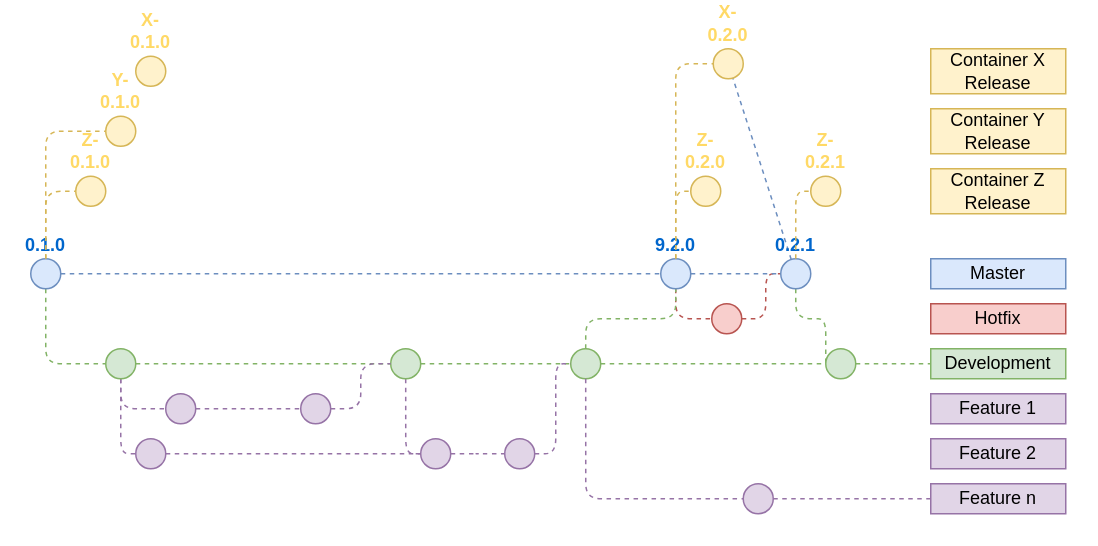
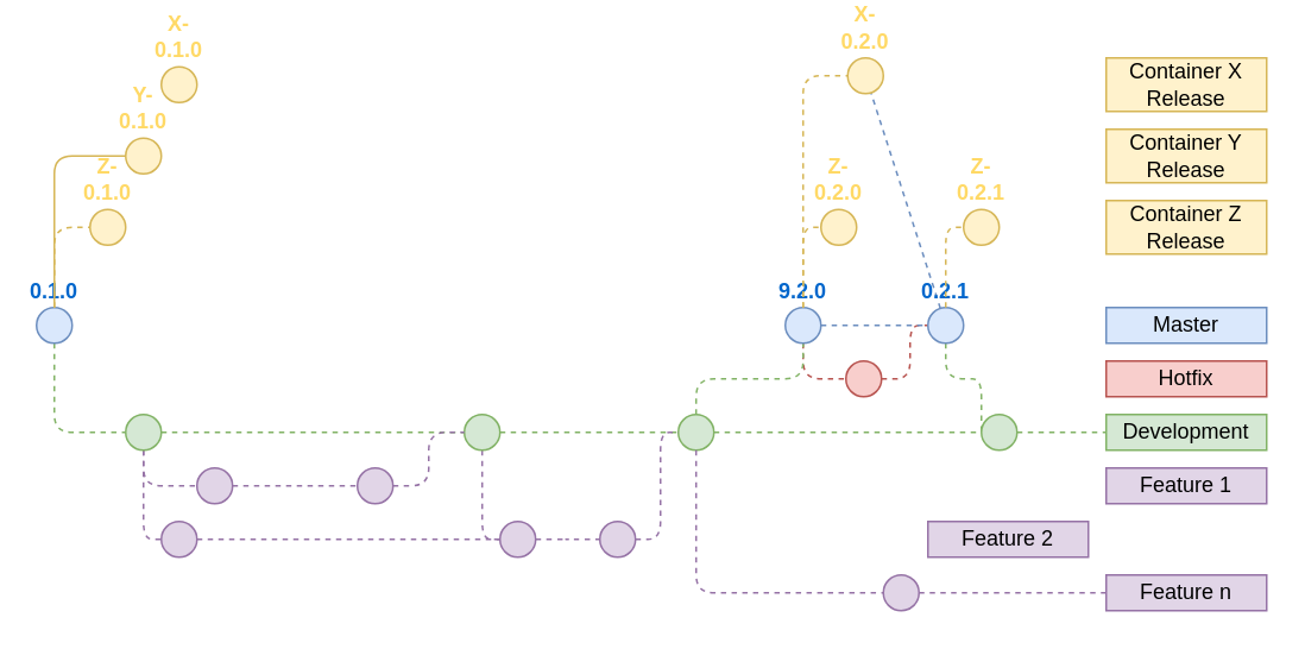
- <mxCell id="56" value="" style="endArrow=none;dashed=1;html=1;fillColor=#fff2cc;strokeColor=#d6b656;entryX=0;entryY=0.5;entryDx=0;entryDy=0;exitX=0.5;exitY=0;exitDx=0;exitDy=0;" edge="1" parent="1" source="4" target="54"><mxGeometry width="50" height="50" relative="1" as="geometry"><mxPoint x="40" y="170" as="sourcePoint" /><mxPoint x="80" y="5" as="targetPoint" /><Array as="points"><mxPoint x="30" y="75" /></Array></mxGeometry></mxCell>
+ <mxCell id="56" value="" style="endArrow=none;dashed=0;html=1;fillColor=#fff2cc;strokeColor=#d6b656;entryX=0;entryY=0.5;entryDx=0;entryDy=0;exitX=0.5;exitY=0;exitDx=0;exitDy=0;" edge="1" parent="1" source="4" target="54"><mxGeometry width="50" height="50" relative="1" as="geometry"><mxPoint x="40" y="170" as="sourcePoint" /><mxPoint x="80" y="5" as="targetPoint" /><Array as="points"><mxPoint x="30" y="75" /></Array></mxGeometry></mxCell>
- <mxCell id="25" value="" style="endArrow=none;dashed=1;html=1;fillColor=#dae8fc;strokeColor=#6c8ebf;" parent="1" source="4" target="24" edge="1"><mxGeometry width="50" height="50" relative="1" as="geometry"><mxPoint x="-150" y="170" as="sourcePoint" /><mxPoint x="490" y="170" as="targetPoint" /><Array as="points" /></mxGeometry></mxCell>
- <mxCell id="36" value="Feature 2" style="text;html=1;strokeColor=#9673a6;fillColor=#e1d5e7;align=center;verticalAlign=middle;whiteSpace=wrap;rounded=0;" parent="1" vertex="1"><mxGeometry x="620" y="280" width="90" height="20" as="geometry" /></mxCell>
+ <mxCell id="36" value="Feature 2" style="text;html=1;strokeColor=#9673a6;fillColor=#e1d5e7;align=center;verticalAlign=middle;whiteSpace=wrap;rounded=0;" parent="1" vertex="1"><mxGeometry x="520" y="280" width="90" height="20" as="geometry" /></mxCell>
